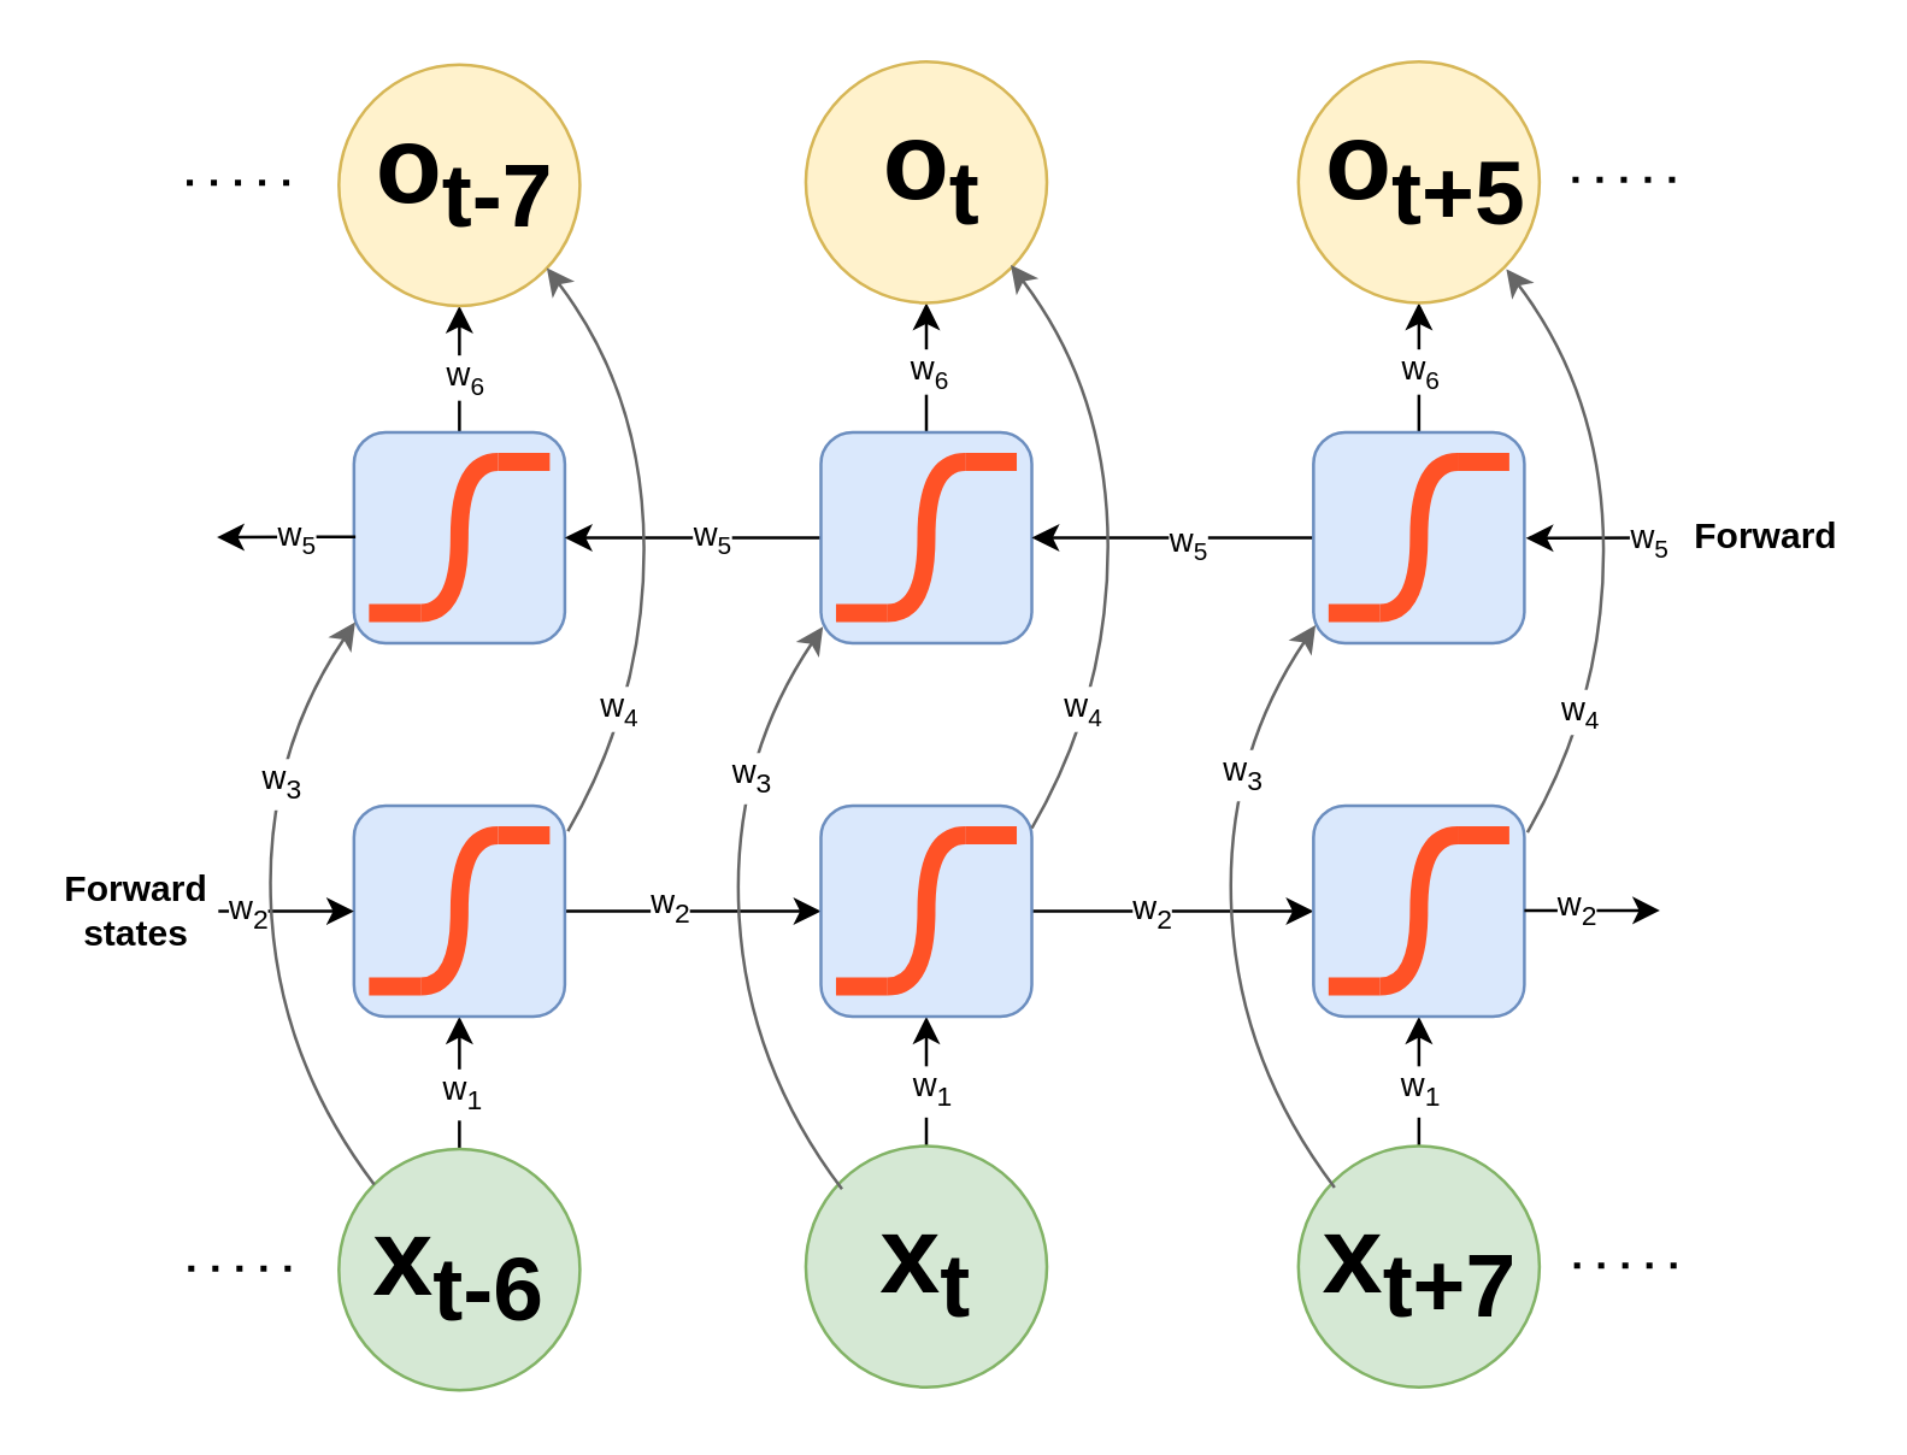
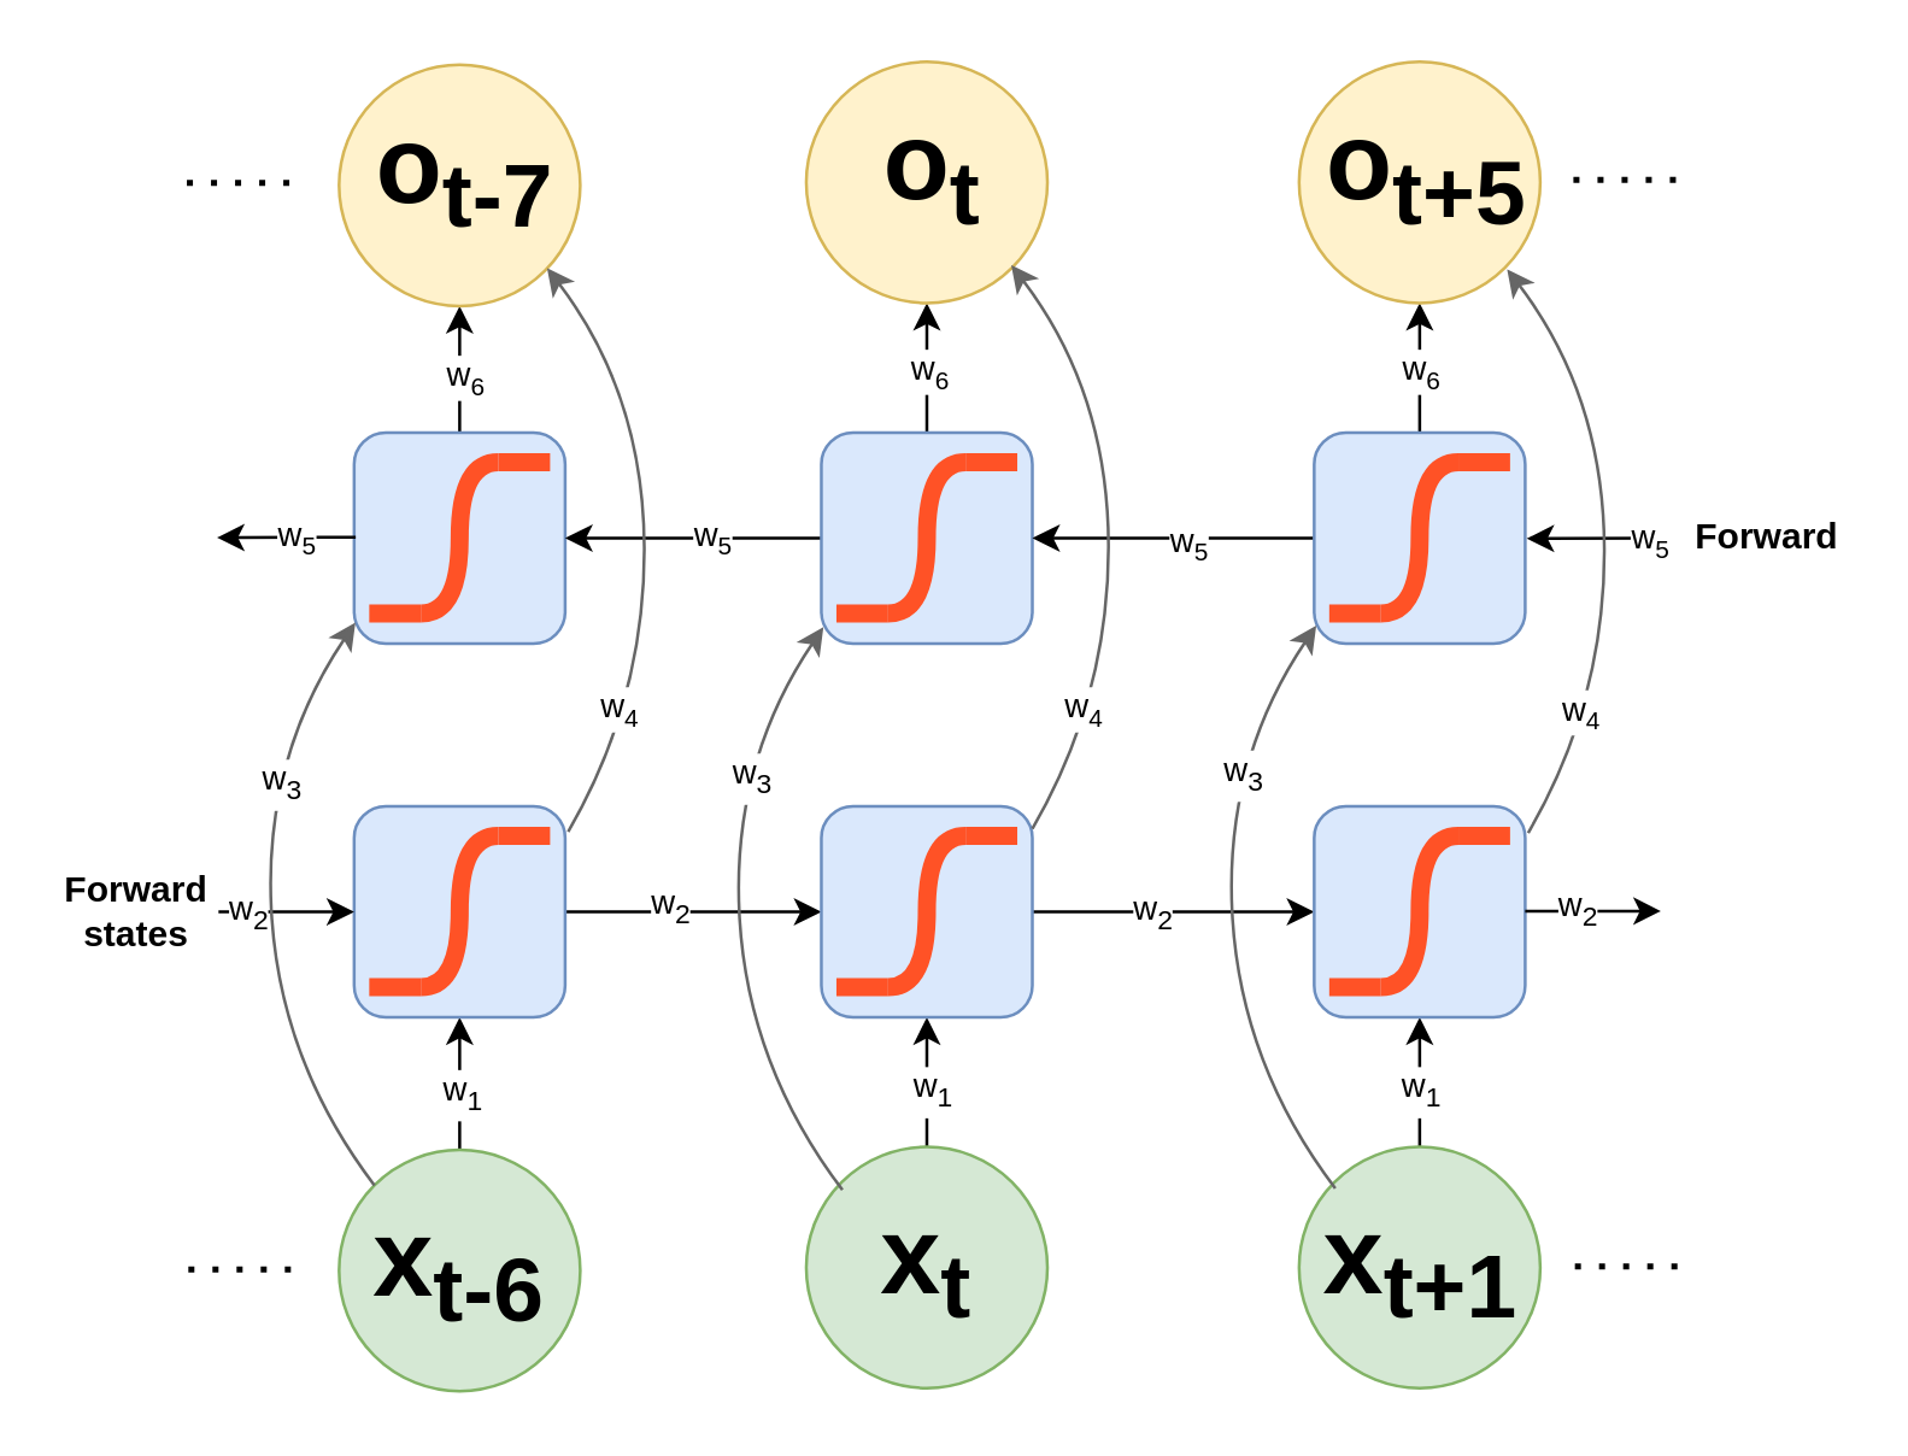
- <mxCell id="62" value="&lt;font style=&quot;font-size: 36px;&quot;&gt;x&lt;sub&gt;t+&lt;/sub&gt;&lt;span style=&quot;font-size: 36px;&quot;&gt;&lt;sub&gt;7&lt;/sub&gt;&lt;/span&gt;&lt;br style=&quot;font-size: 36px;&quot;&gt;&lt;/font&gt;" style="text;html=1;strokeColor=none;fillColor=none;align=center;verticalAlign=middle;whiteSpace=wrap;rounded=0;fontSize=36;fontStyle=1" vertex="1" parent="1"><mxGeometry x="425.5" y="400" width="90" height="40" as="geometry" /></mxCell>
+ <mxCell id="62" value="&lt;font style=&quot;font-size: 36px;&quot;&gt;x&lt;sub&gt;t+&lt;/sub&gt;&lt;span style=&quot;font-size: 36px;&quot;&gt;&lt;sub&gt;1&lt;/sub&gt;&lt;/span&gt;&lt;br style=&quot;font-size: 36px;&quot;&gt;&lt;/font&gt;" style="text;html=1;strokeColor=none;fillColor=none;align=center;verticalAlign=middle;whiteSpace=wrap;rounded=0;fontSize=36;fontStyle=1" vertex="1" parent="1"><mxGeometry x="425.5" y="400" width="90" height="40" as="geometry" /></mxCell>
